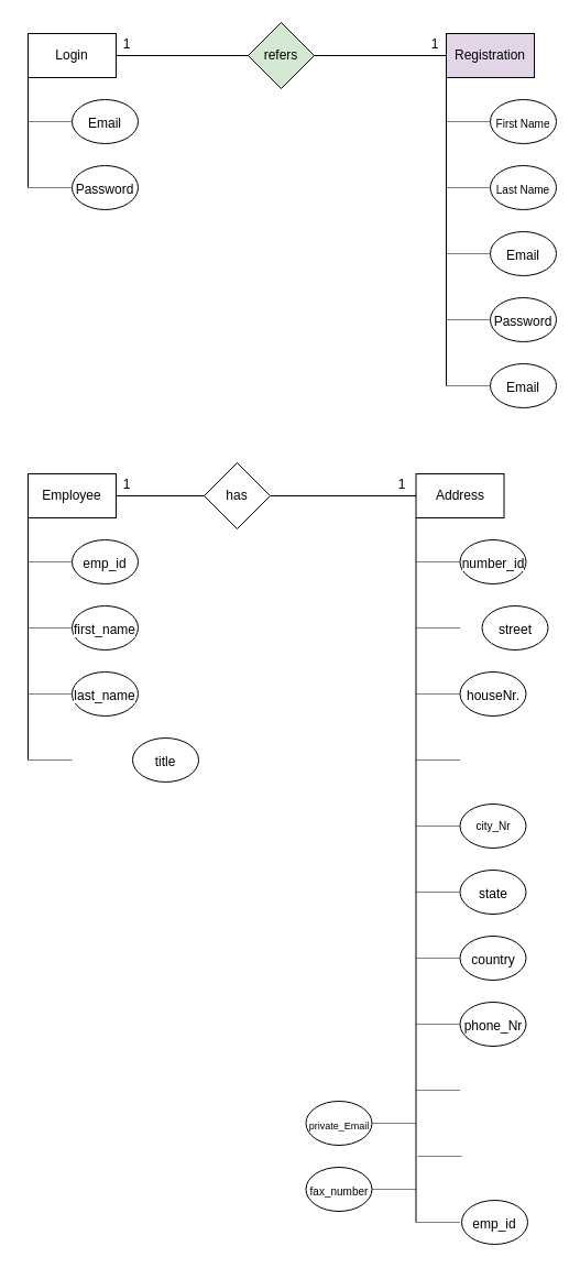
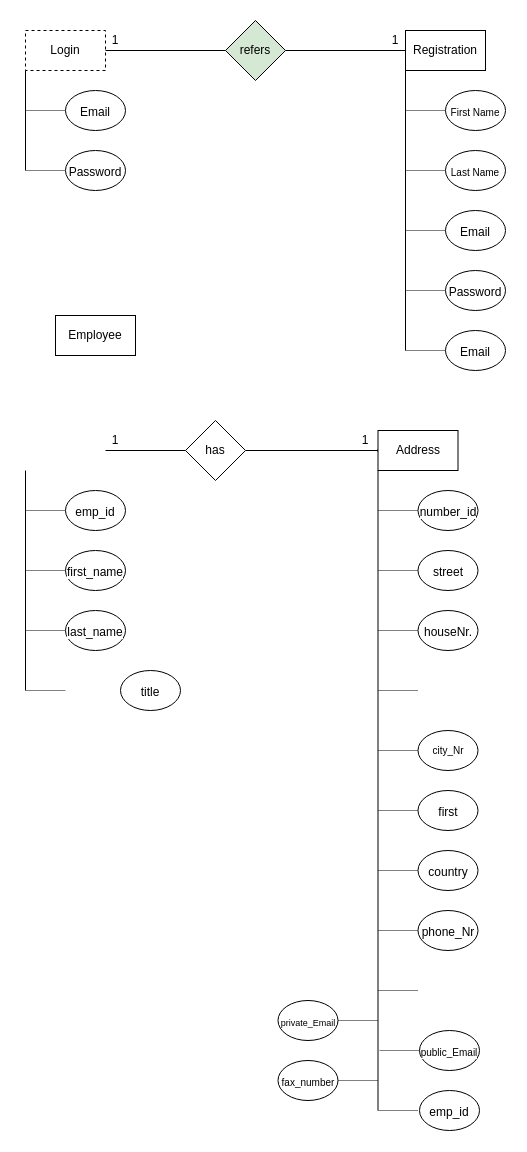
- <mxCell id="2" value="Login" style="rounded=0;whiteSpace=wrap;html=1;" parent="1" vertex="1"><mxGeometry x="25" y="30" width="80" height="40" as="geometry" /></mxCell>
+ <mxCell id="2" value="Login" style="rounded=0;whiteSpace=wrap;html=1;dashed=1;" parent="1" vertex="1"><mxGeometry x="25" y="30" width="80" height="40" as="geometry" /></mxCell>
- <mxCell id="3" value="Registration" style="rounded=0;whiteSpace=wrap;html=1;fillColor=#e1d5e7;" parent="1" vertex="1"><mxGeometry x="405" y="30" width="80" height="40" as="geometry" /></mxCell>
+ <mxCell id="3" value="Registration" style="rounded=0;whiteSpace=wrap;html=1;" parent="1" vertex="1"><mxGeometry x="405" y="30" width="80" height="40" as="geometry" /></mxCell>
- <mxCell id="25" value="Employee" style="rounded=0;whiteSpace=wrap;html=1;" parent="1" vertex="1"><mxGeometry x="25" y="430" width="80" height="40" as="geometry" /></mxCell>
+ <mxCell id="25" value="Employee" style="rounded=0;whiteSpace=wrap;html=1;" parent="1" vertex="1"><mxGeometry x="55" y="315" width="80" height="40" as="geometry" /></mxCell>
- <mxCell id="41" value="street" style="ellipse;whiteSpace=wrap;html=1;labelBackgroundColor=default;strokeColor=default;strokeWidth=1;align=center;verticalAlign=top;spacingLeft=0;spacingRight=0;spacingTop=8;spacingBottom=0;fontFamily=Helvetica;fontSize=12;fontColor=default;fillColor=default;" vertex="1" parent="1"><mxGeometry x="437.5" y="550" width="60" height="40" as="geometry" /></mxCell>
+ <mxCell id="41" value="street" style="ellipse;whiteSpace=wrap;html=1;labelBackgroundColor=default;strokeColor=default;strokeWidth=1;align=center;verticalAlign=top;spacingLeft=0;spacingRight=0;spacingTop=8;spacingBottom=0;fontFamily=Helvetica;fontSize=12;fontColor=default;fillColor=default;" vertex="1" parent="1"><mxGeometry x="417.5" y="550" width="60" height="40" as="geometry" /></mxCell>
- <mxCell id="51" value="state" style="ellipse;whiteSpace=wrap;html=1;labelBackgroundColor=default;strokeColor=default;strokeWidth=1;align=center;verticalAlign=top;spacingLeft=0;spacingRight=0;spacingTop=8;spacingBottom=0;fontFamily=Helvetica;fontSize=12;fontColor=default;fillColor=default;" vertex="1" parent="1"><mxGeometry x="417.5" y="790" width="60" height="40" as="geometry" /></mxCell>
+ <mxCell id="51" value="first" style="ellipse;whiteSpace=wrap;html=1;labelBackgroundColor=default;strokeColor=default;strokeWidth=1;align=center;verticalAlign=top;spacingLeft=0;spacingRight=0;spacingTop=8;spacingBottom=0;fontFamily=Helvetica;fontSize=12;fontColor=default;fillColor=default;" vertex="1" parent="1"><mxGeometry x="417.5" y="790" width="60" height="40" as="geometry" /></mxCell>
+ <mxCell id="54" value="&lt;font style=&quot;font-size: 10px;&quot;&gt;public_Email&lt;/font&gt;" style="ellipse;whiteSpace=wrap;html=1;labelBackgroundColor=default;strokeColor=default;strokeWidth=1;align=center;verticalAlign=top;spacingLeft=0;spacingRight=0;spacingTop=8;spacingBottom=0;fontFamily=Helvetica;fontSize=12;fontColor=default;fillColor=default;" vertex="1" parent="1"><mxGeometry x="419" y="1030" width="60" height="40" as="geometry" /></mxCell>
